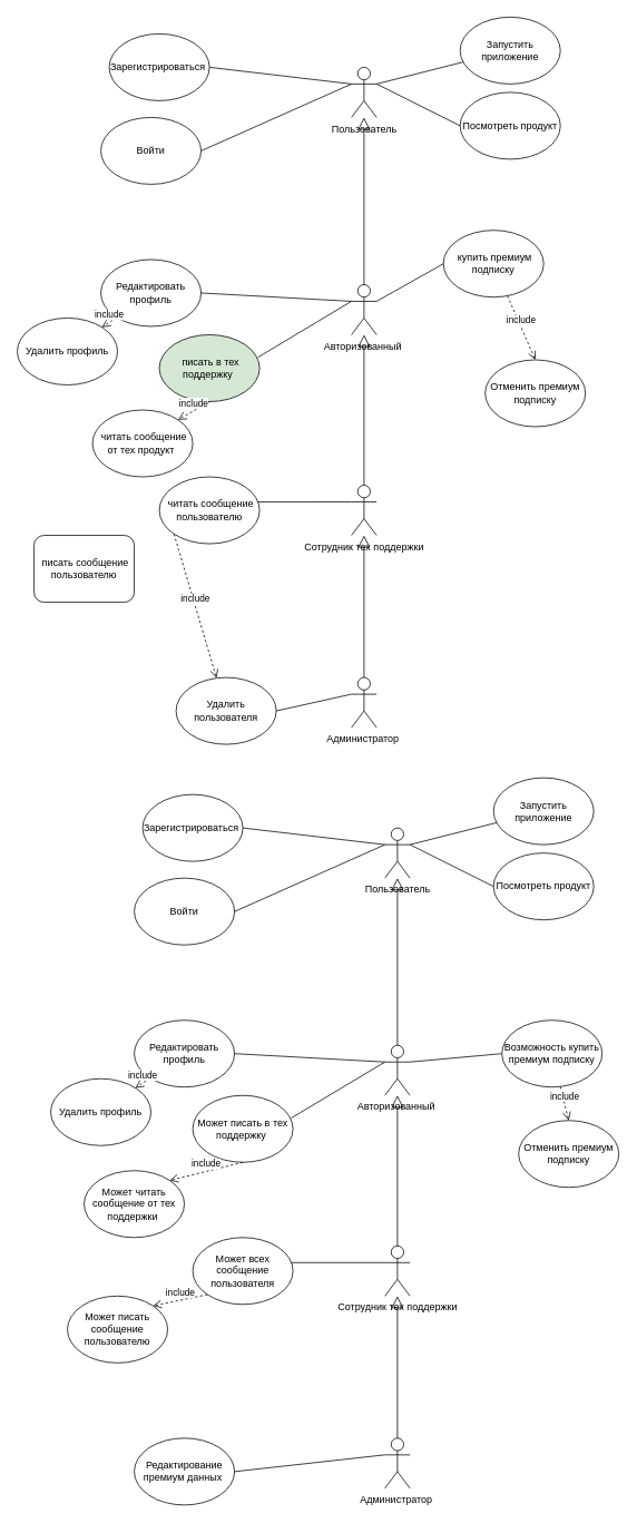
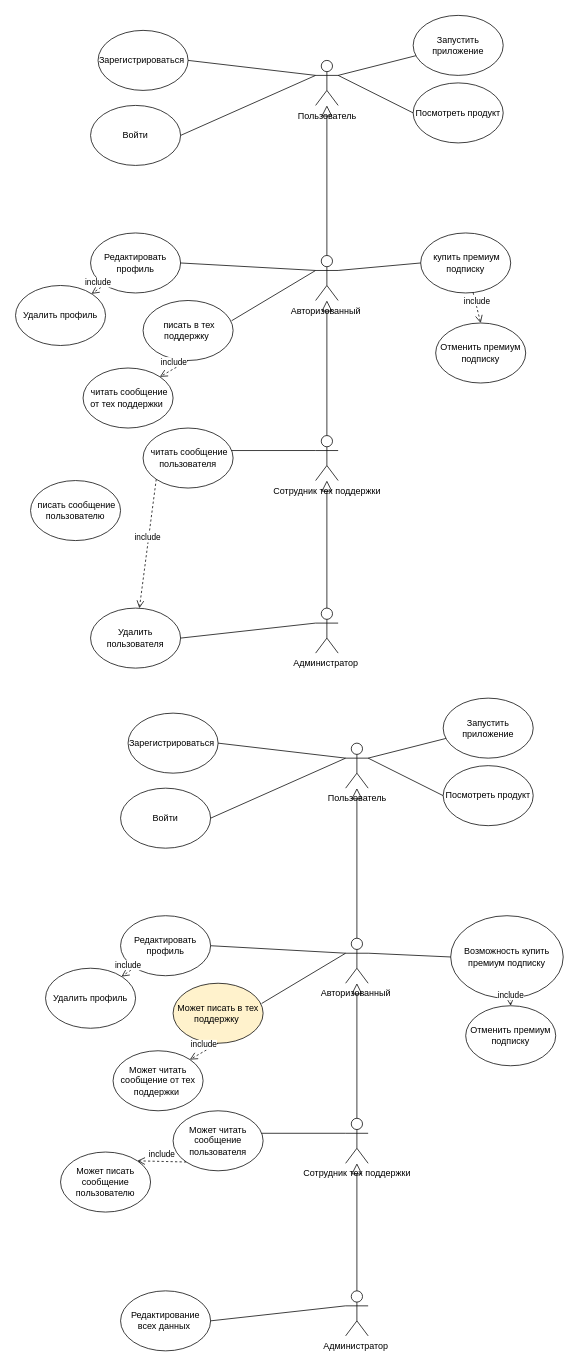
- <mxCell id="20" value="&amp;nbsp;купить премиум подписку" style="ellipse;whiteSpace=wrap;html=1;" parent="1" vertex="1"><mxGeometry x="530" y="275" width="120" height="80" as="geometry" /></mxCell>
+ <mxCell id="20" value="&amp;nbsp;купить премиум подписку" style="ellipse;whiteSpace=wrap;html=1;" parent="1" vertex="1"><mxGeometry x="560" y="310" width="120" height="80" as="geometry" /></mxCell>
- <mxCell id="26" value="&amp;nbsp;писать в тех поддержку&amp;nbsp;" style="ellipse;whiteSpace=wrap;html=1;fillColor=#d5e8d4;" parent="1" vertex="1"><mxGeometry x="190" y="400" width="120" height="80" as="geometry" /></mxCell>
+ <mxCell id="26" value="&amp;nbsp;писать в тех поддержку&amp;nbsp;" style="ellipse;whiteSpace=wrap;html=1;" parent="1" vertex="1"><mxGeometry x="190" y="400" width="120" height="80" as="geometry" /></mxCell>
- <mxCell id="25" value="&amp;nbsp;читать сообщение от тех продукт&amp;nbsp;" style="ellipse;whiteSpace=wrap;html=1;" parent="1" vertex="1"><mxGeometry x="110" y="490" width="120" height="80" as="geometry" /></mxCell>
+ <mxCell id="25" value="&amp;nbsp;читать сообщение от тех поддержки&amp;nbsp;" style="ellipse;whiteSpace=wrap;html=1;" parent="1" vertex="1"><mxGeometry x="110" y="490" width="120" height="80" as="geometry" /></mxCell>
- <mxCell id="30" value="&amp;nbsp;читать сообщение пользователю" style="ellipse;whiteSpace=wrap;html=1;" parent="1" vertex="1"><mxGeometry x="190" y="570" width="120" height="80" as="geometry" /></mxCell>
+ <mxCell id="30" value="&amp;nbsp;читать сообщение пользователя" style="ellipse;whiteSpace=wrap;html=1;" parent="1" vertex="1"><mxGeometry x="190" y="570" width="120" height="80" as="geometry" /></mxCell>
- <mxCell id="29" value="&amp;nbsp;писать сообщение пользователю" style="whiteSpace=wrap;html=1;rounded=1;" parent="1" vertex="1"><mxGeometry x="40" y="640" width="120" height="80" as="geometry" /></mxCell>
+ <mxCell id="29" value="&amp;nbsp;писать сообщение пользователю" style="ellipse;whiteSpace=wrap;html=1;" parent="1" vertex="1"><mxGeometry x="40" y="640" width="120" height="80" as="geometry" /></mxCell>
- <mxCell id="33" value="Удалить пользователя" style="ellipse;whiteSpace=wrap;html=1;" parent="1" vertex="1"><mxGeometry x="210" y="810" width="120" height="80" as="geometry" /></mxCell>
+ <mxCell id="33" value="Удалить пользователя" style="ellipse;whiteSpace=wrap;html=1;" parent="1" vertex="1"><mxGeometry x="120" y="810" width="120" height="80" as="geometry" /></mxCell>
- <mxCell id="53" value="Возможность купить премиум подписку" style="ellipse;whiteSpace=wrap;html=1;" vertex="1" parent="1"><mxGeometry x="600" y="1220" width="120" height="80" as="geometry" /></mxCell>
+ <mxCell id="53" value="Возможность купить премиум подписку" style="ellipse;whiteSpace=wrap;html=1;" vertex="1" parent="1"><mxGeometry x="600" y="1220" width="150" height="110" as="geometry" /></mxCell>
- <mxCell id="59" value="Может писать в тех поддержку&amp;nbsp;" style="ellipse;whiteSpace=wrap;html=1;" vertex="1" parent="1"><mxGeometry x="230" y="1310" width="120" height="80" as="geometry" /></mxCell>
+ <mxCell id="59" value="Может писать в тех поддержку&amp;nbsp;" style="ellipse;whiteSpace=wrap;html=1;fillColor=#fff2cc;" vertex="1" parent="1"><mxGeometry x="230" y="1310" width="120" height="80" as="geometry" /></mxCell>
- <mxCell id="58" value="Может читать сообщение от тех поддержки&amp;nbsp;" style="ellipse;whiteSpace=wrap;html=1;" vertex="1" parent="1"><mxGeometry x="100" y="1400" width="120" height="80" as="geometry" /></mxCell>
+ <mxCell id="58" value="Может читать сообщение от тех поддержки&amp;nbsp;" style="ellipse;whiteSpace=wrap;html=1;" vertex="1" parent="1"><mxGeometry x="150" y="1400" width="120" height="80" as="geometry" /></mxCell>
- <mxCell id="63" value="Может всех сообщение пользователя" style="ellipse;whiteSpace=wrap;html=1;" vertex="1" parent="1"><mxGeometry x="230" y="1480" width="120" height="80" as="geometry" /></mxCell>
+ <mxCell id="63" value="Может читать сообщение пользователя" style="ellipse;whiteSpace=wrap;html=1;" vertex="1" parent="1"><mxGeometry x="230" y="1480" width="120" height="80" as="geometry" /></mxCell>
- <mxCell id="62" value="Может писать сообщение пользователю" style="ellipse;whiteSpace=wrap;html=1;" vertex="1" parent="1"><mxGeometry x="80" y="1550" width="120" height="80" as="geometry" /></mxCell>
+ <mxCell id="62" value="Может писать сообщение пользователю" style="ellipse;whiteSpace=wrap;html=1;" vertex="1" parent="1"><mxGeometry x="80" y="1535" width="120" height="80" as="geometry" /></mxCell>
- <mxCell id="66" value="Редактирование премиум данных&amp;nbsp;" style="ellipse;whiteSpace=wrap;html=1;" vertex="1" parent="1"><mxGeometry x="160" y="1720" width="120" height="80" as="geometry" /></mxCell>
+ <mxCell id="66" value="Редактирование всех данных&amp;nbsp;" style="ellipse;whiteSpace=wrap;html=1;" vertex="1" parent="1"><mxGeometry x="160" y="1720" width="120" height="80" as="geometry" /></mxCell>
